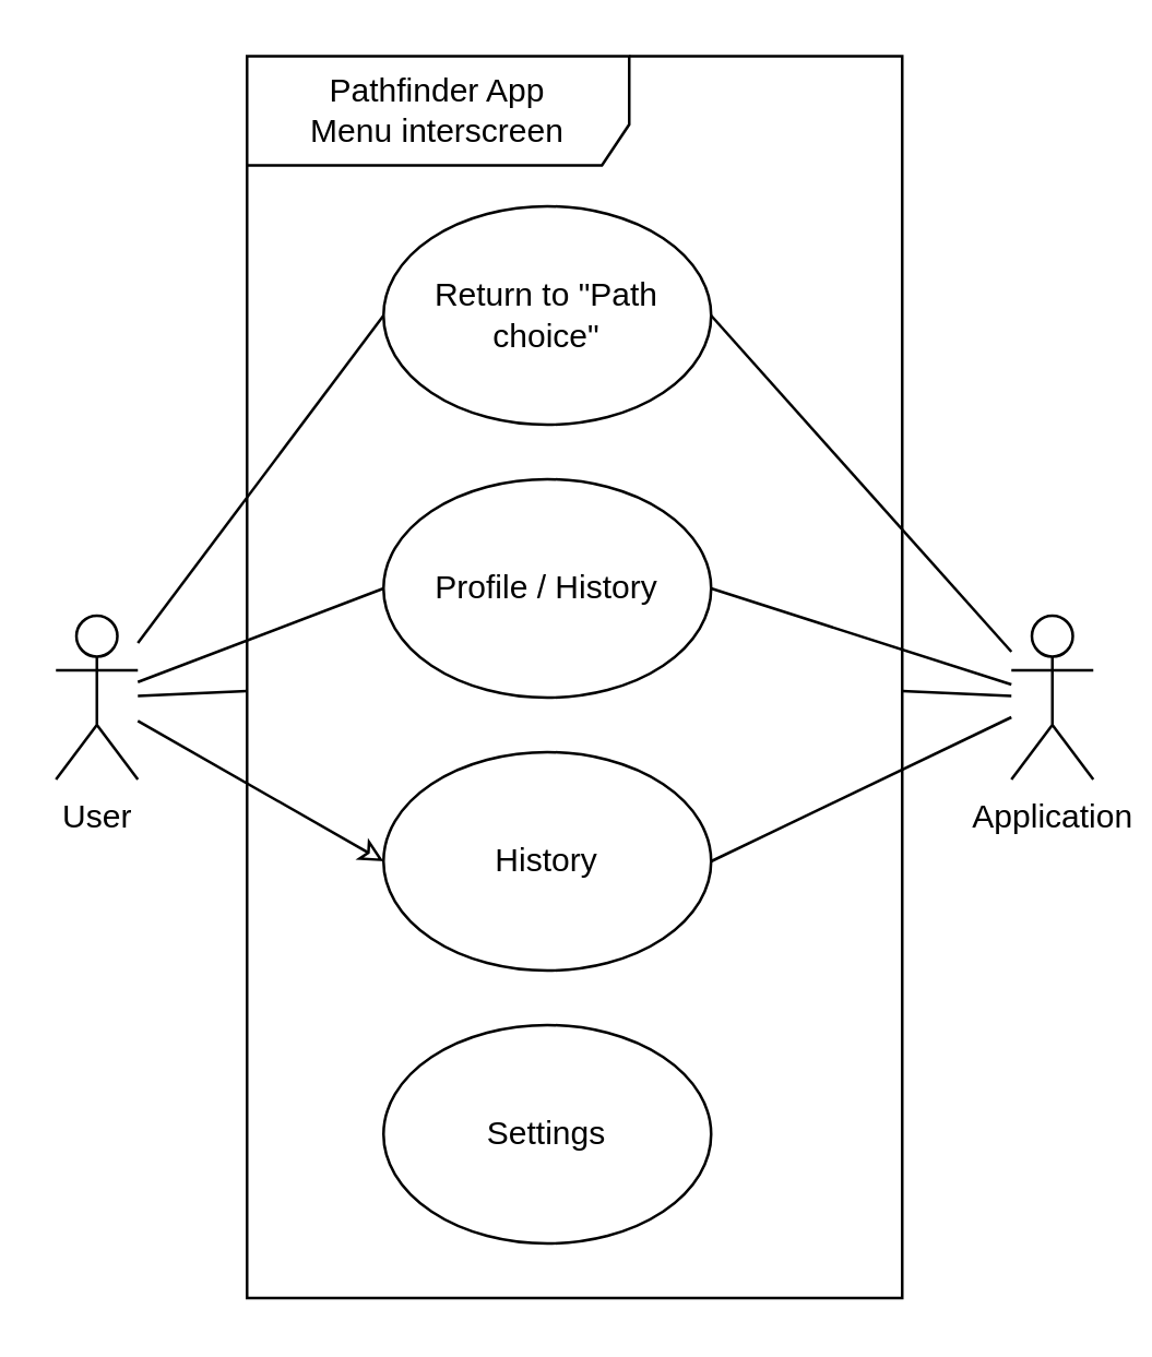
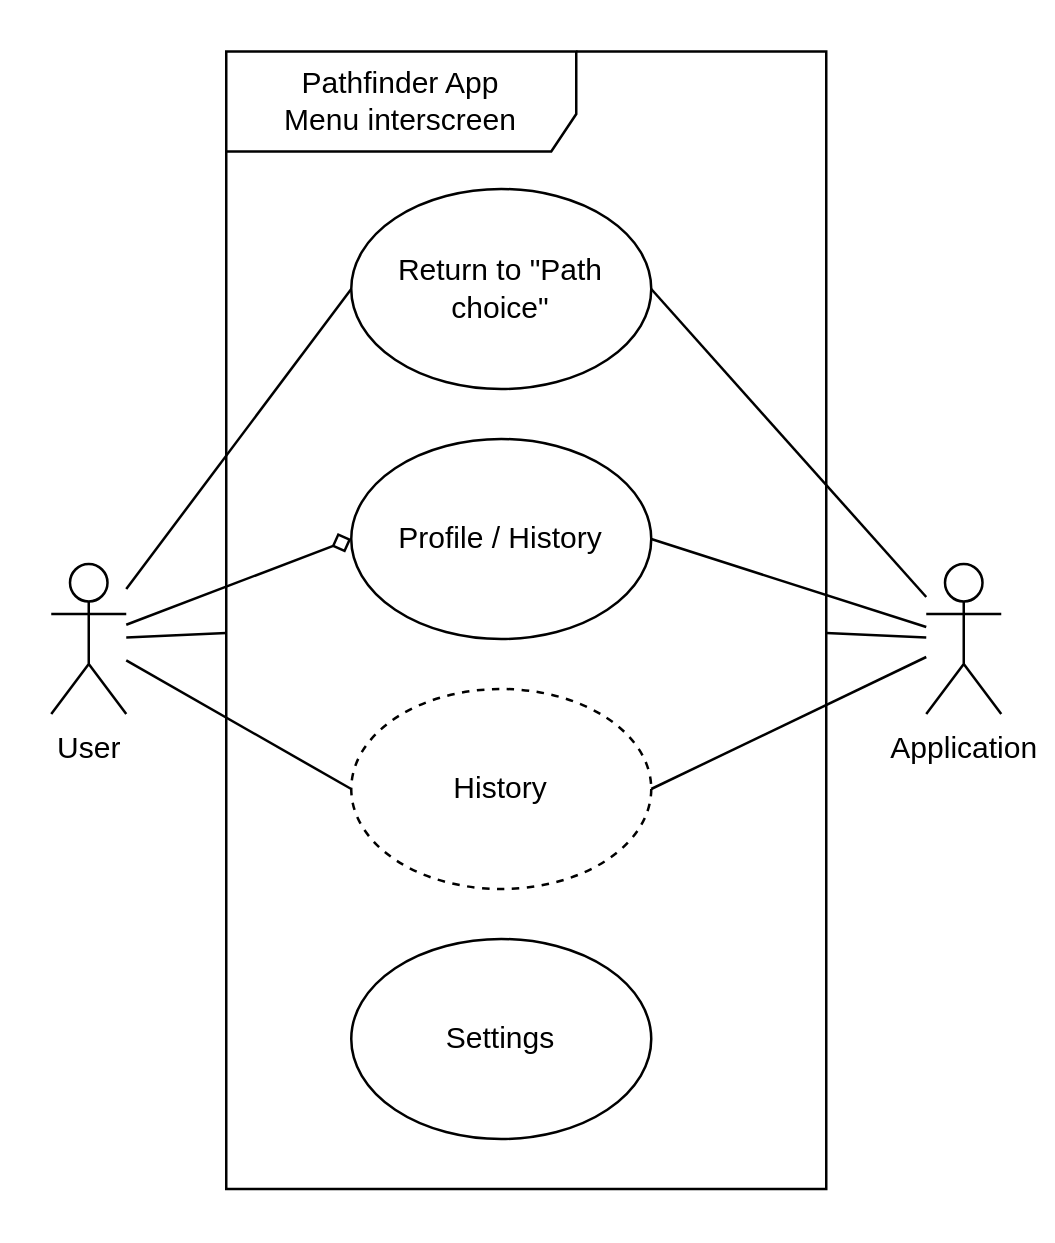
- <mxCell id="4" style="rounded=0;orthogonalLoop=1;jettySize=auto;html=1;entryX=0;entryY=0.5;entryDx=0;entryDy=0;endArrow=none;endFill=0;" edge="1" parent="1" source="7" target="14"><mxGeometry relative="1" as="geometry" /></mxCell>
+ <mxCell id="4" style="rounded=0;orthogonalLoop=1;jettySize=auto;html=1;entryX=0;entryY=0.5;entryDx=0;entryDy=0;endArrow=diamond;endFill=0;" edge="1" parent="1" source="7" target="14"><mxGeometry relative="1" as="geometry" /></mxCell>
- <mxCell id="5" style="edgeStyle=none;rounded=0;orthogonalLoop=1;jettySize=auto;html=1;entryX=0;entryY=0.5;entryDx=0;entryDy=0;endArrow=classic;endFill=0;" edge="1" parent="1" source="7" target="15"><mxGeometry relative="1" as="geometry" /></mxCell>
+ <mxCell id="5" style="edgeStyle=none;rounded=0;orthogonalLoop=1;jettySize=auto;html=1;entryX=0;entryY=0.5;entryDx=0;entryDy=0;endArrow=none;endFill=0;" edge="1" parent="1" source="7" target="15"><mxGeometry relative="1" as="geometry" /></mxCell>
- <mxCell id="15" value="History" style="ellipse;whiteSpace=wrap;html=1;fillColor=none;" vertex="1" parent="1"><mxGeometry x="140" y="275" width="120" height="80" as="geometry" /></mxCell>
+ <mxCell id="15" value="History" style="ellipse;whiteSpace=wrap;html=1;fillColor=none;dashed=1;" vertex="1" parent="1"><mxGeometry x="140" y="275" width="120" height="80" as="geometry" /></mxCell>
